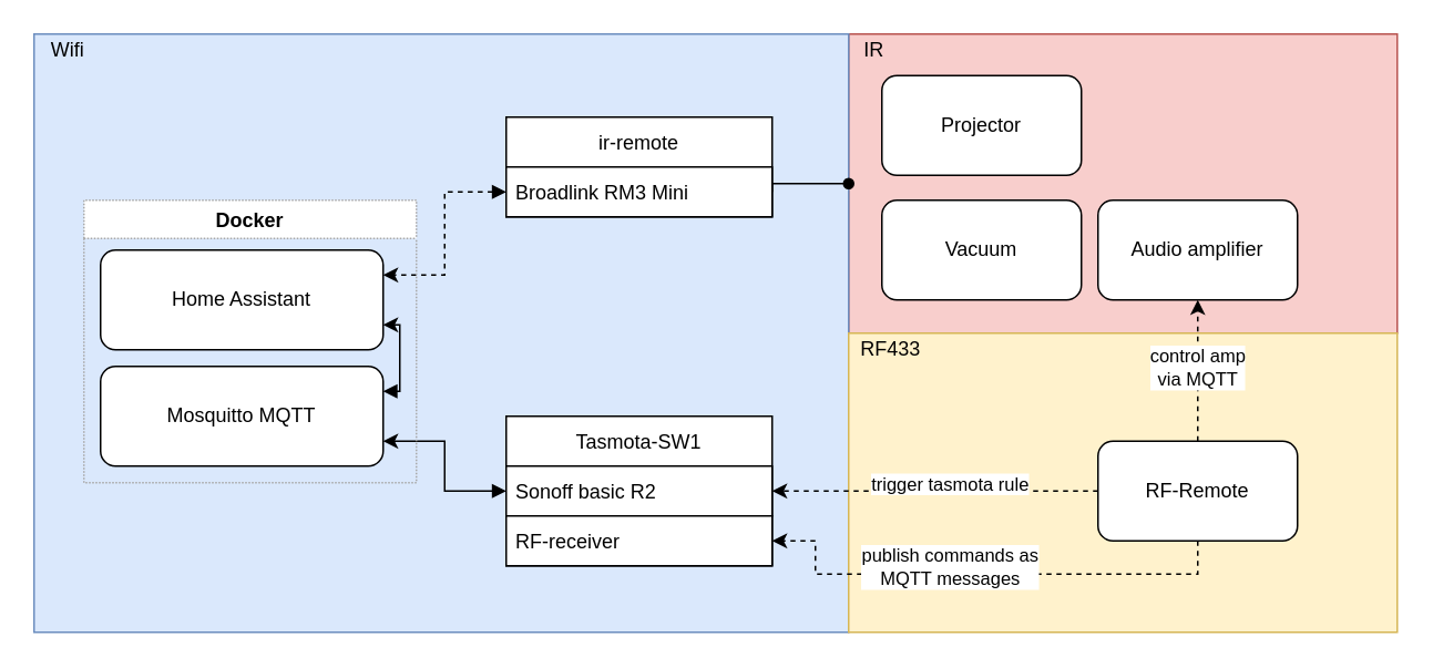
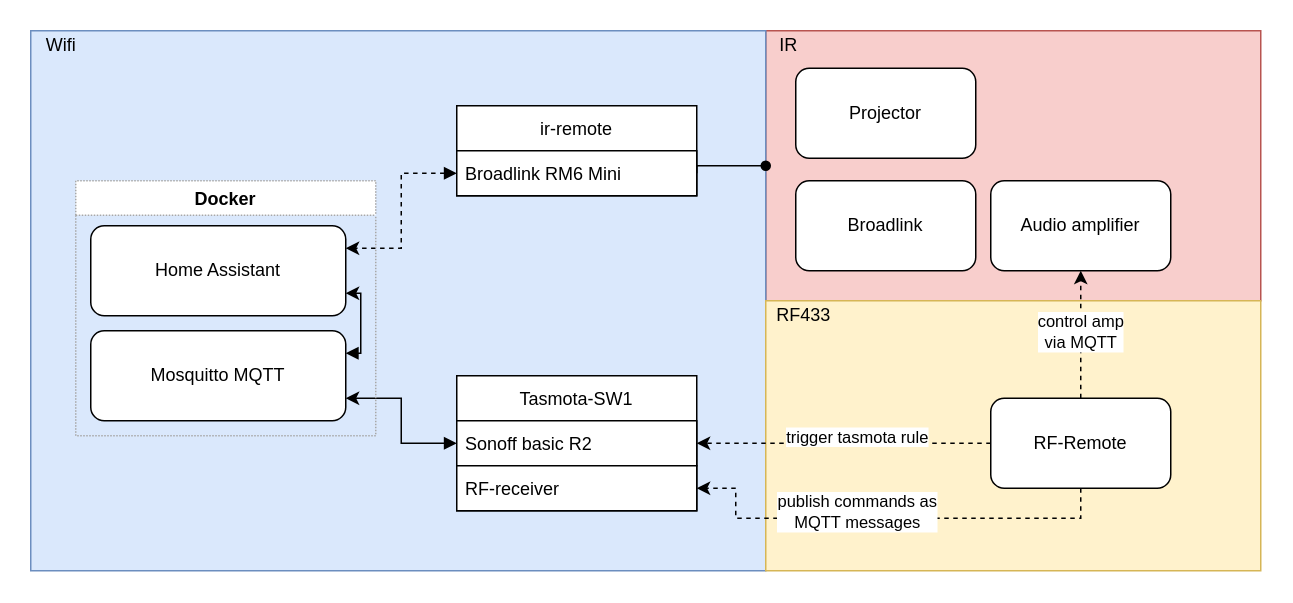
- <mxCell id="9" value="Broadlink RM3 Mini" style="text;strokeColor=default;fillColor=default;align=left;verticalAlign=middle;spacingLeft=4;spacingRight=4;overflow=hidden;points=[[0,0.5],[1,0.5]];portConstraint=eastwest;rotatable=0;" vertex="1" parent="8"><mxGeometry y="30" width="160" height="30" as="geometry" /></mxCell>
+ <mxCell id="9" value="Broadlink RM6 Mini" style="text;strokeColor=default;fillColor=default;align=left;verticalAlign=middle;spacingLeft=4;spacingRight=4;overflow=hidden;points=[[0,0.5],[1,0.5]];portConstraint=eastwest;rotatable=0;" vertex="1" parent="8"><mxGeometry y="30" width="160" height="30" as="geometry" /></mxCell>
- <mxCell id="15" value="Vacuum" style="rounded=1;whiteSpace=wrap;html=1;strokeColor=default;fillColor=default;verticalAlign=middle;" vertex="1" parent="1"><mxGeometry x="530" y="120" width="120" height="60" as="geometry" /></mxCell>
+ <mxCell id="15" value="Broadlink" style="rounded=1;whiteSpace=wrap;html=1;strokeColor=default;fillColor=default;verticalAlign=middle;" vertex="1" parent="1"><mxGeometry x="530" y="120" width="120" height="60" as="geometry" /></mxCell>
